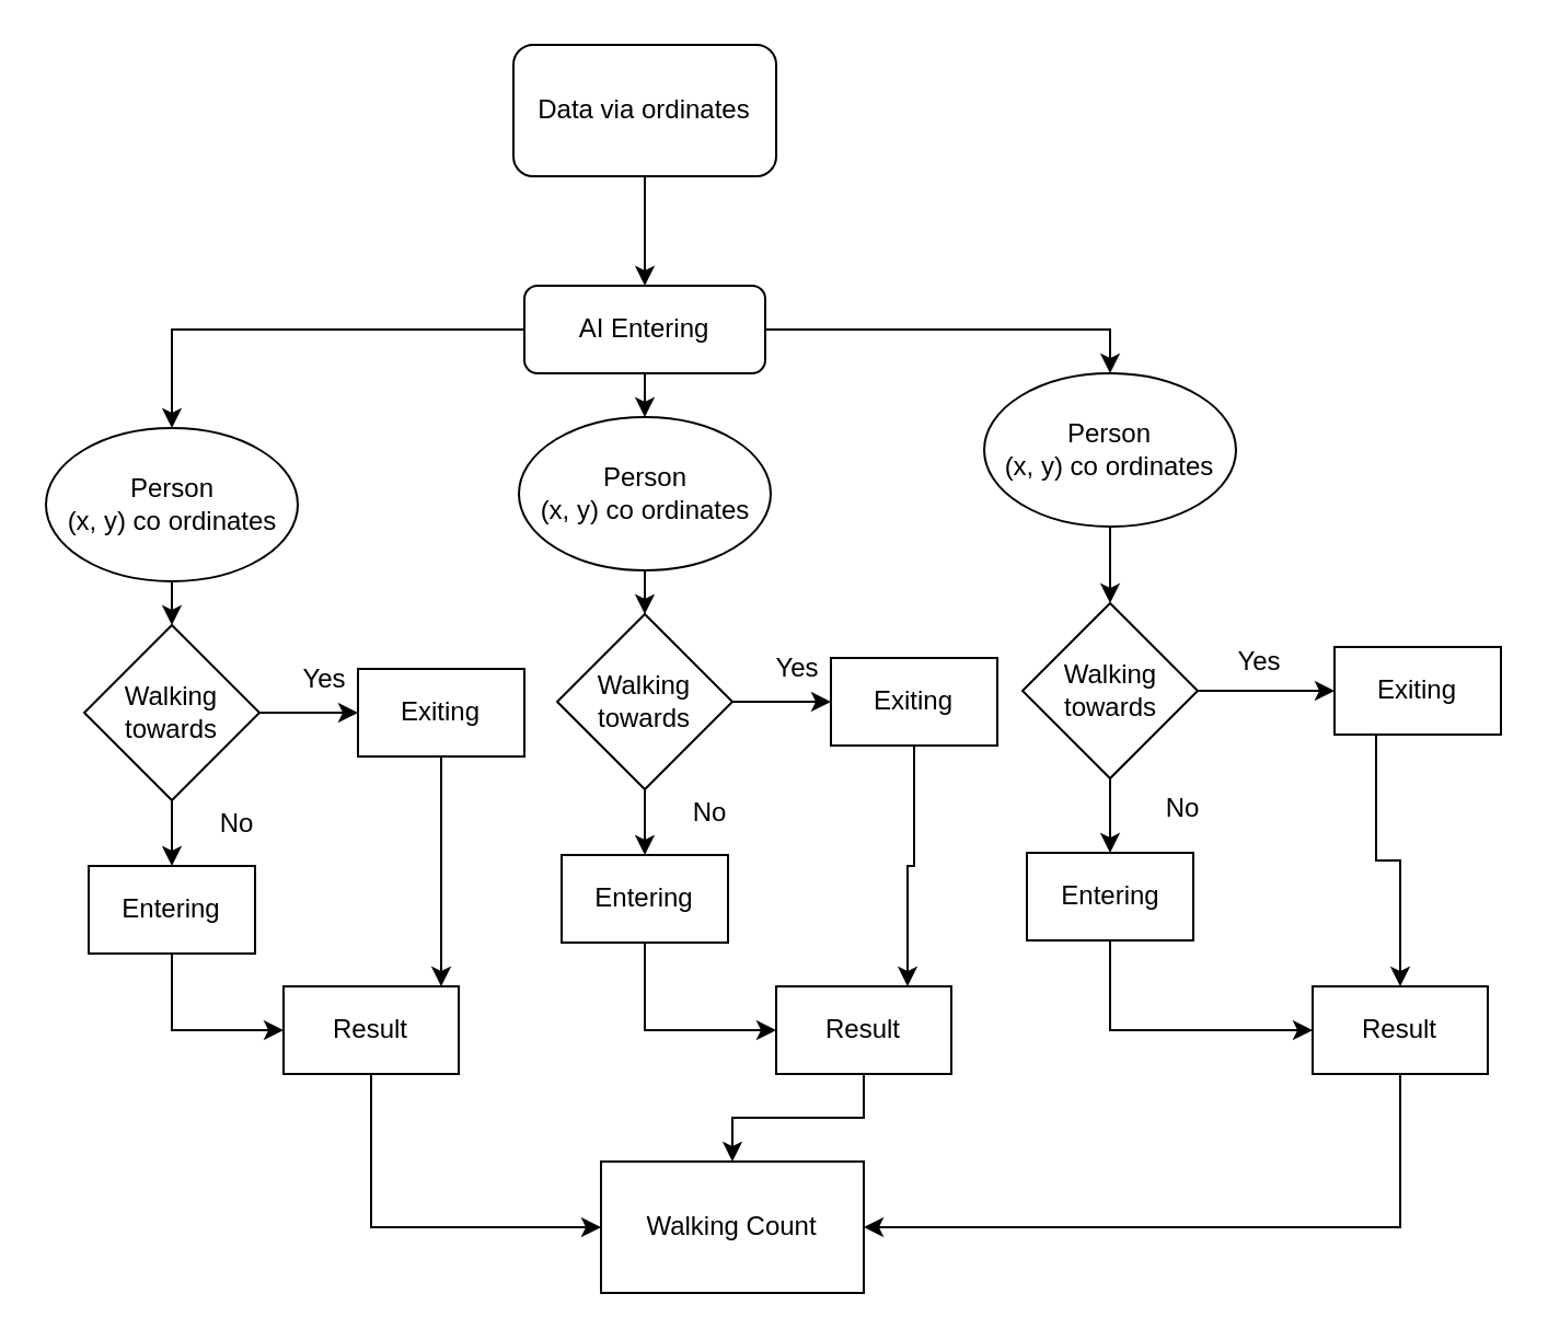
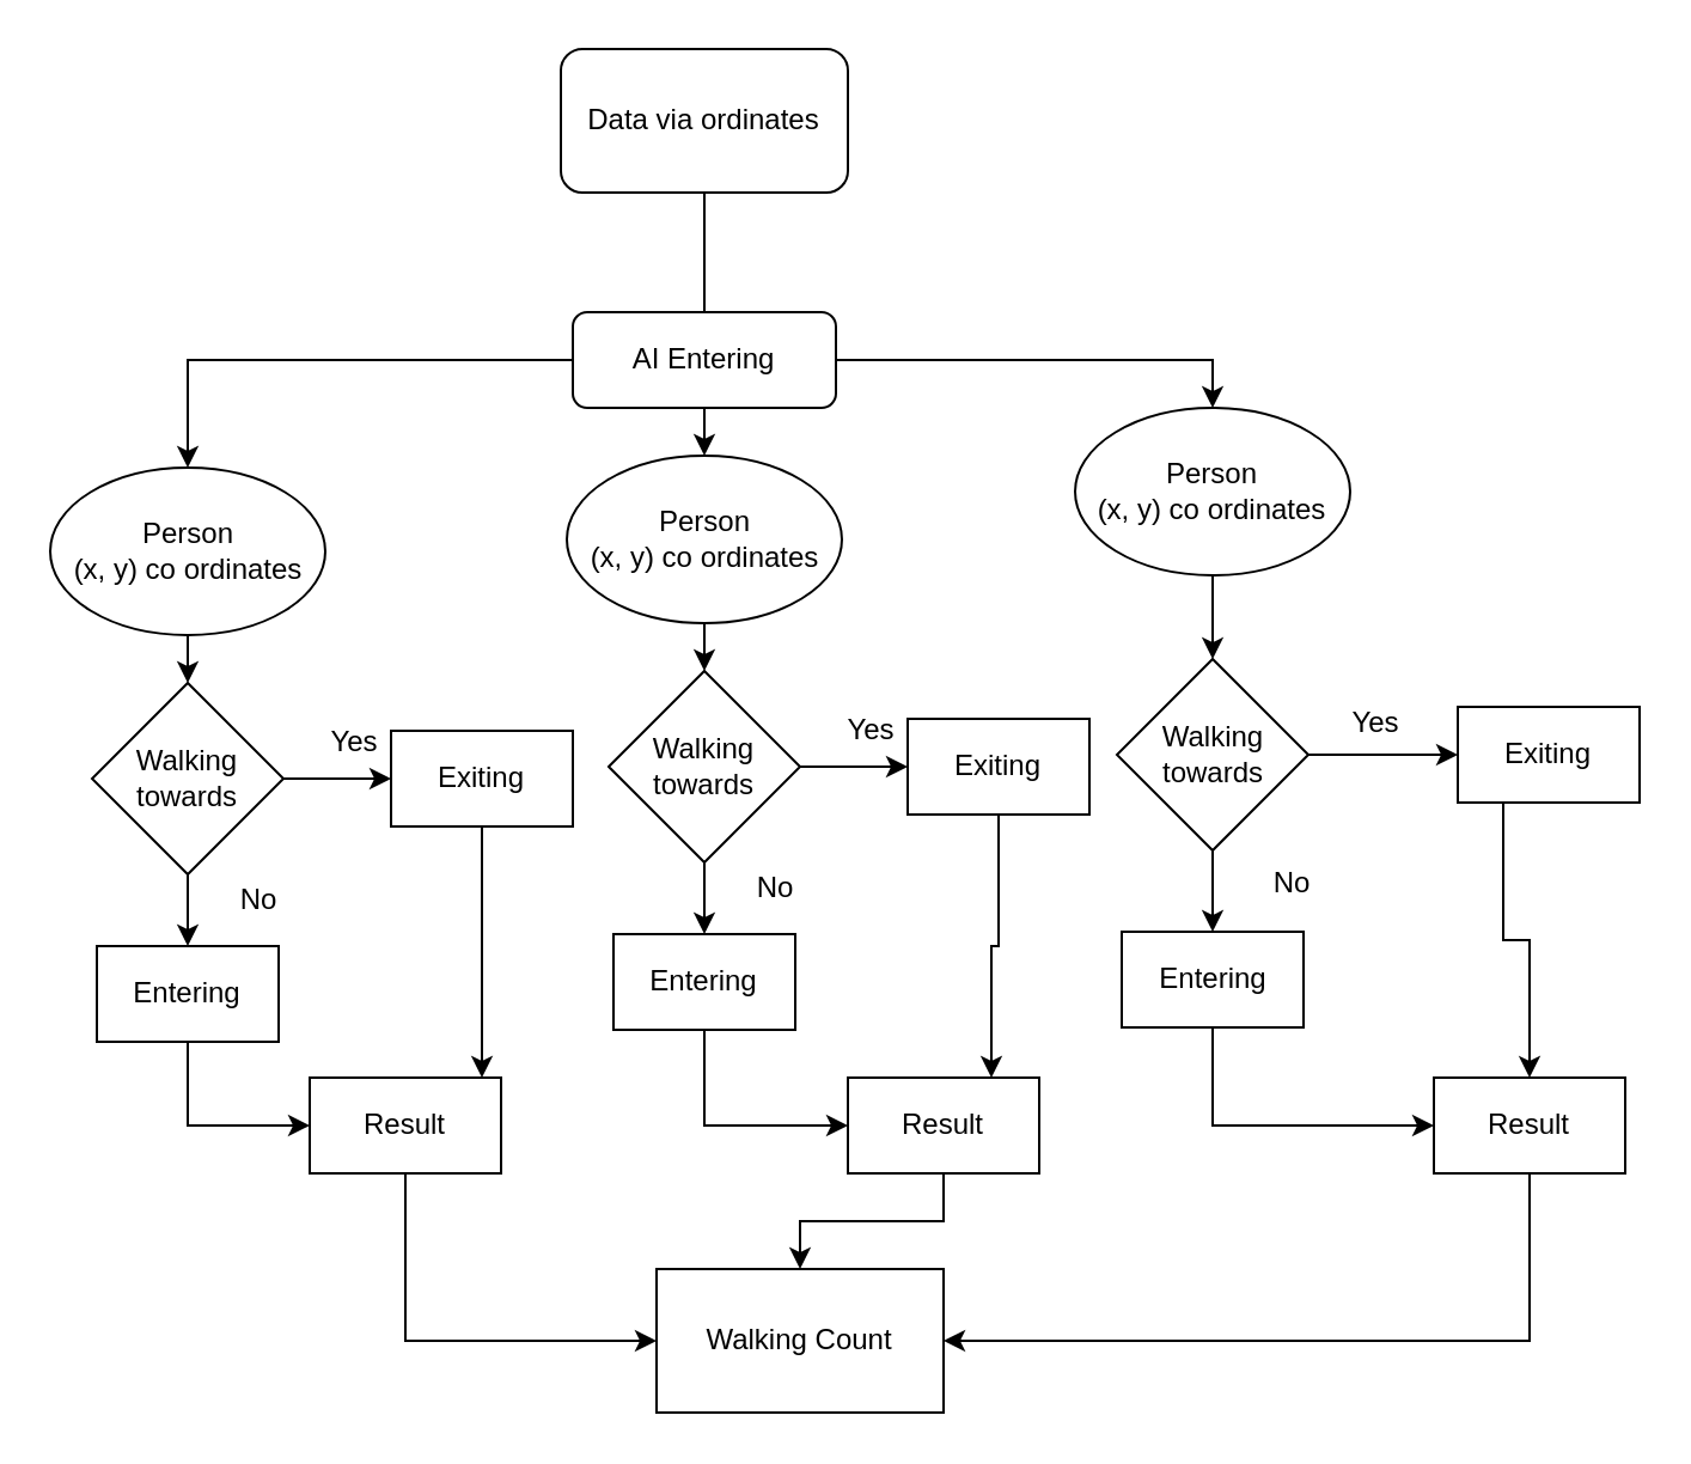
- <mxCell id="6" style="edgeStyle=orthogonalEdgeStyle;rounded=0;orthogonalLoop=1;jettySize=auto;html=1;entryX=0.5;entryY=0;entryDx=0;entryDy=0;" edge="1" parent="1" source="7" target="5"><mxGeometry relative="1" as="geometry" /></mxCell>
+ <mxCell id="6" style="edgeStyle=orthogonalEdgeStyle;rounded=0;orthogonalLoop=1;jettySize=auto;html=1;entryX=0.5;entryY=0;entryDx=0;entryDy=0;endArrow=none;" edge="1" parent="1" source="7" target="5"><mxGeometry relative="1" as="geometry" /></mxCell>
